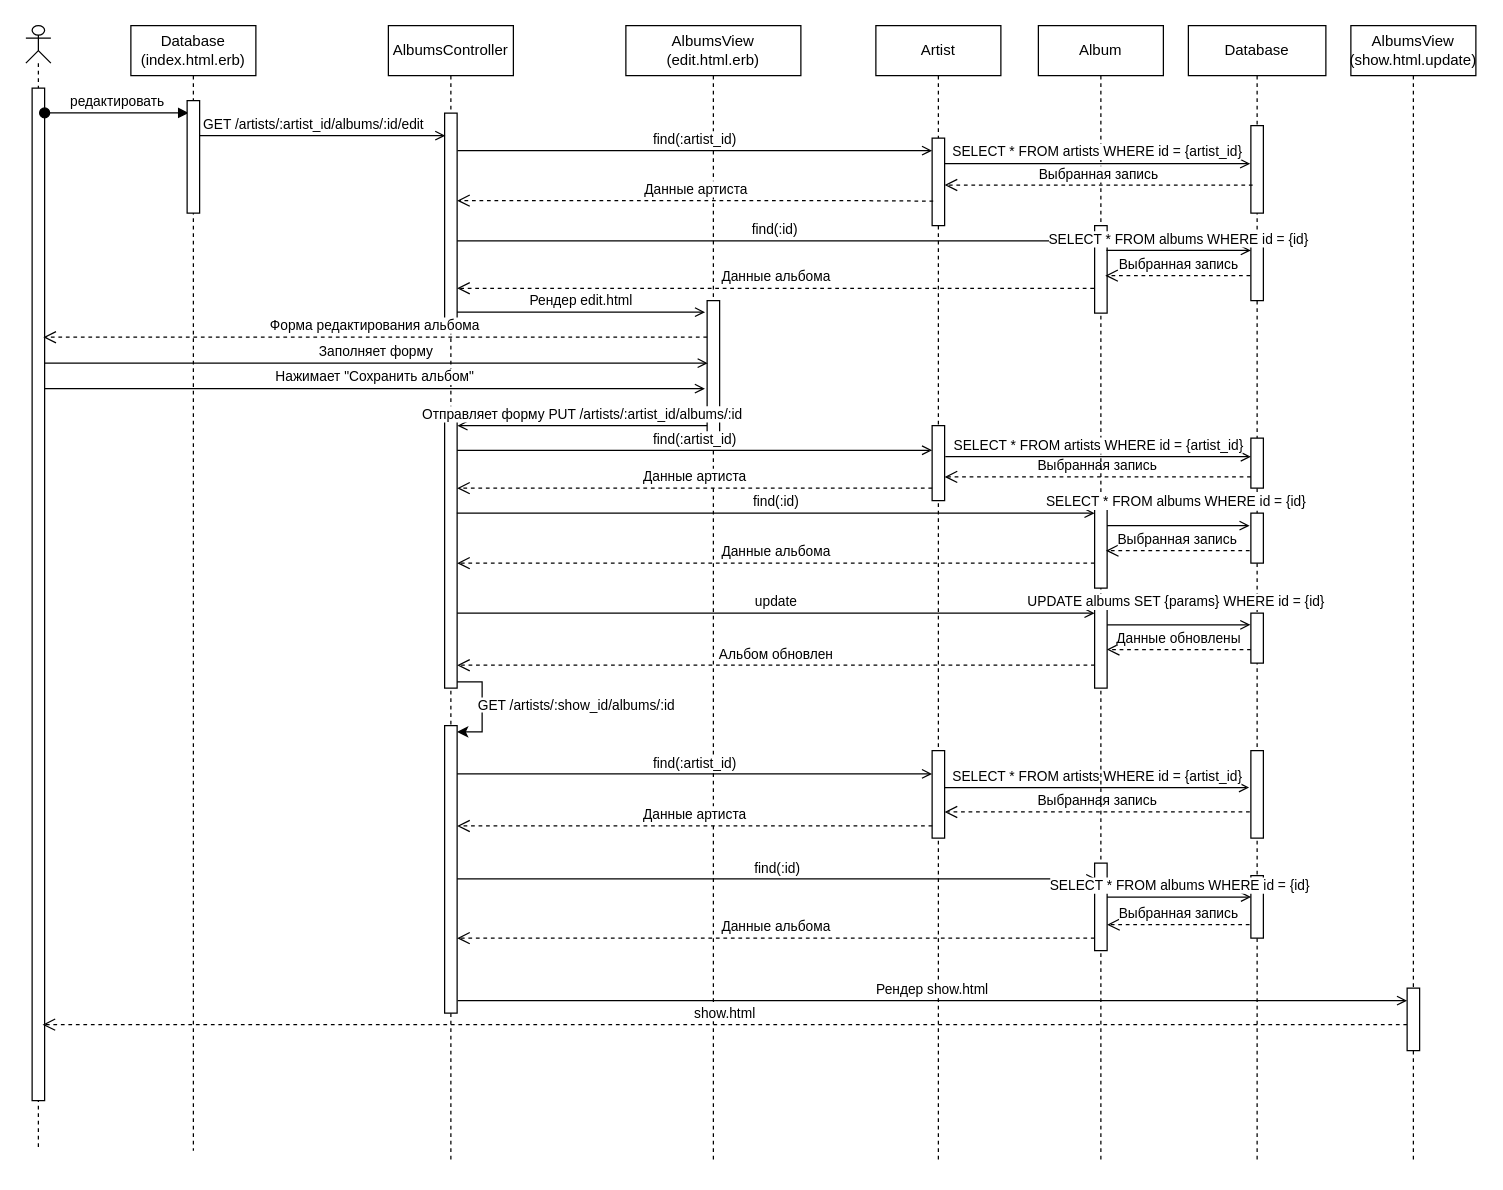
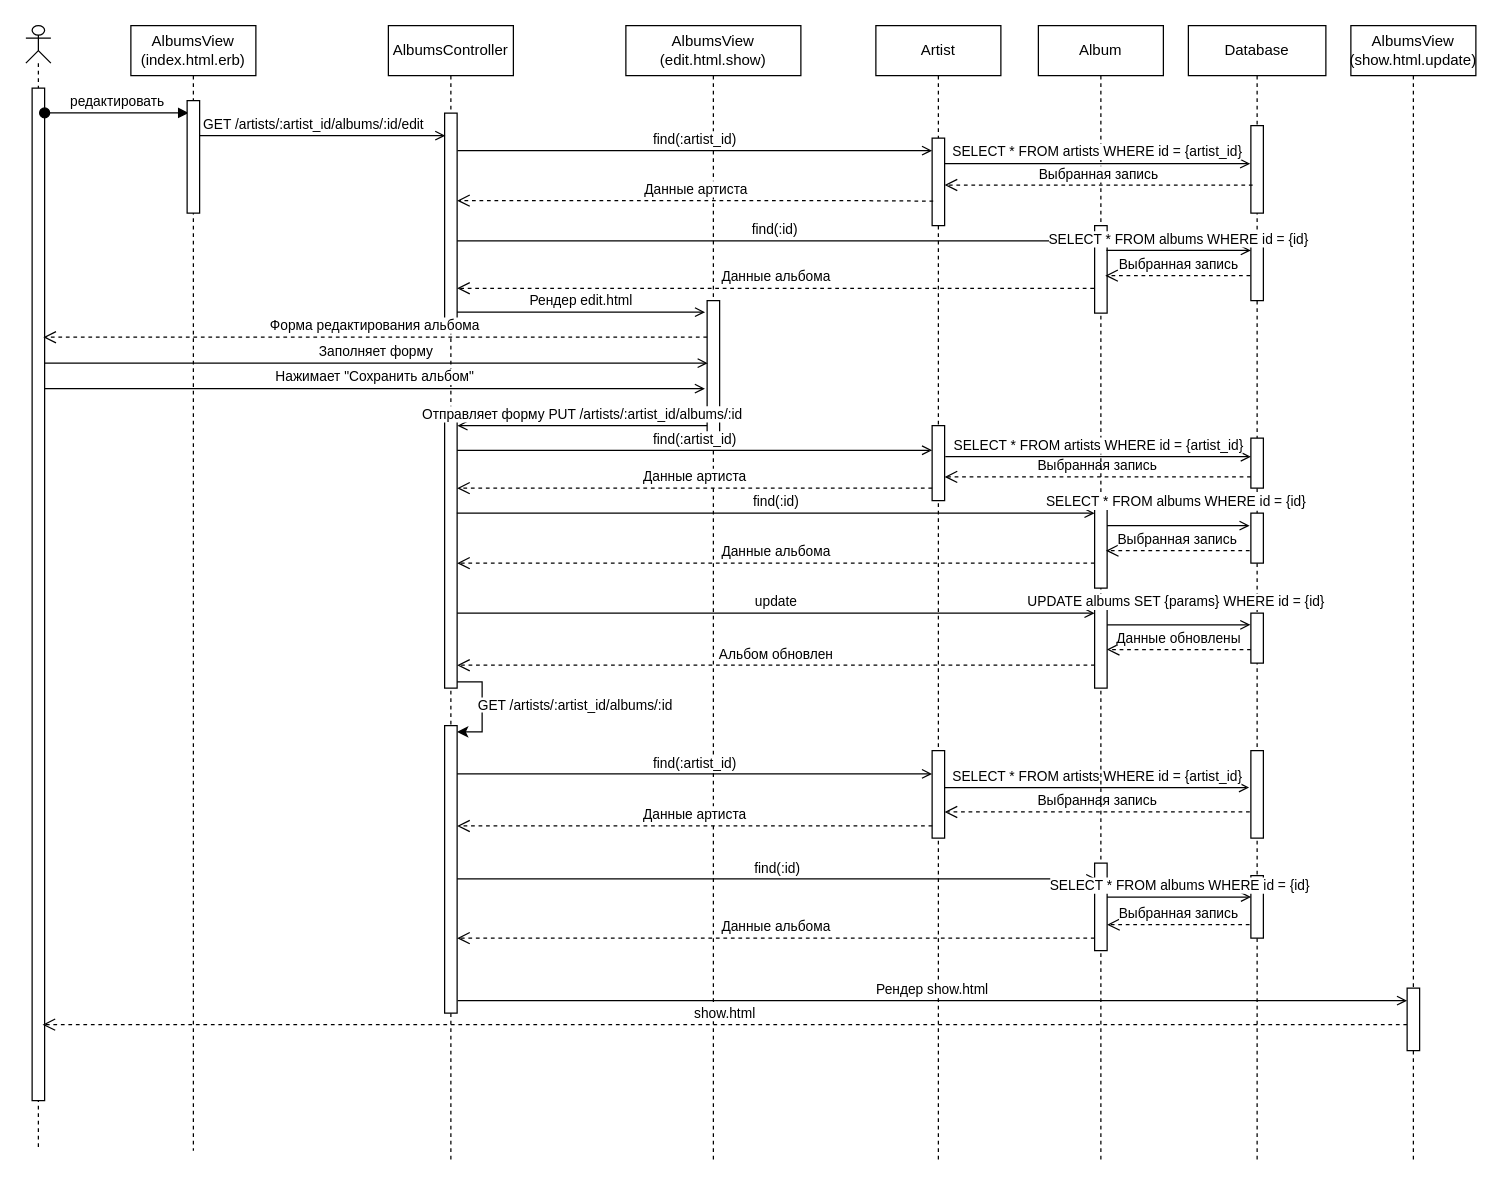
- <mxCell id="5" value="Database (index.html.erb)" style="shape=umlLifeline;perimeter=lifelinePerimeter;whiteSpace=wrap;html=1;container=1;dropTarget=0;collapsible=0;recursiveResize=0;outlineConnect=0;portConstraint=eastwest;newEdgeStyle={&quot;curved&quot;:0,&quot;rounded&quot;:0};" vertex="1" parent="1"><mxGeometry x="104" y="20" width="100" height="900" as="geometry" /></mxCell>
+ <mxCell id="5" value="AlbumsView (index.html.erb)" style="shape=umlLifeline;perimeter=lifelinePerimeter;whiteSpace=wrap;html=1;container=1;dropTarget=0;collapsible=0;recursiveResize=0;outlineConnect=0;portConstraint=eastwest;newEdgeStyle={&quot;curved&quot;:0,&quot;rounded&quot;:0};" vertex="1" parent="1"><mxGeometry x="104" y="20" width="100" height="900" as="geometry" /></mxCell>
- <mxCell id="16" value="AlbumsView (edit.html.erb)" style="shape=umlLifeline;perimeter=lifelinePerimeter;whiteSpace=wrap;html=1;container=1;dropTarget=0;collapsible=0;recursiveResize=0;outlineConnect=0;portConstraint=eastwest;newEdgeStyle={&quot;curved&quot;:0,&quot;rounded&quot;:0};" vertex="1" parent="1"><mxGeometry x="500" y="20" width="140" height="910" as="geometry" /></mxCell>
+ <mxCell id="16" value="AlbumsView (edit.html.show)" style="shape=umlLifeline;perimeter=lifelinePerimeter;whiteSpace=wrap;html=1;container=1;dropTarget=0;collapsible=0;recursiveResize=0;outlineConnect=0;portConstraint=eastwest;newEdgeStyle={&quot;curved&quot;:0,&quot;rounded&quot;:0};" vertex="1" parent="1"><mxGeometry x="500" y="20" width="140" height="910" as="geometry" /></mxCell>
- <mxCell id="33" value="&lt;span style=&quot;color: rgb(0, 0, 0); font-family: Helvetica; font-size: 11px; font-style: normal; font-variant-ligatures: normal; font-variant-caps: normal; font-weight: 400; letter-spacing: normal; orphans: 2; text-align: center; text-indent: 0px; text-transform: none; widows: 2; word-spacing: 0px; -webkit-text-stroke-width: 0px; background-color: rgb(255, 255, 255); text-decoration-thickness: initial; text-decoration-style: initial; text-decoration-color: initial; float: none; display: inline !important;&quot;&gt;GET /artists/:show_id/albums/:id&lt;/span&gt;" style="text;whiteSpace=wrap;html=1;" vertex="1" parent="1"><mxGeometry x="380" y="550" width="180" height="20" as="geometry" /></mxCell>
+ <mxCell id="33" value="&lt;span style=&quot;color: rgb(0, 0, 0); font-family: Helvetica; font-size: 11px; font-style: normal; font-variant-ligatures: normal; font-variant-caps: normal; font-weight: 400; letter-spacing: normal; orphans: 2; text-align: center; text-indent: 0px; text-transform: none; widows: 2; word-spacing: 0px; -webkit-text-stroke-width: 0px; background-color: rgb(255, 255, 255); text-decoration-thickness: initial; text-decoration-style: initial; text-decoration-color: initial; float: none; display: inline !important;&quot;&gt;GET /artists/:artist_id/albums/:id&lt;/span&gt;" style="text;whiteSpace=wrap;html=1;" vertex="1" parent="1"><mxGeometry x="380" y="550" width="180" height="20" as="geometry" /></mxCell>
